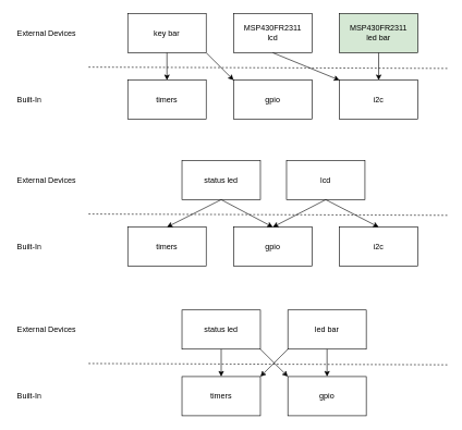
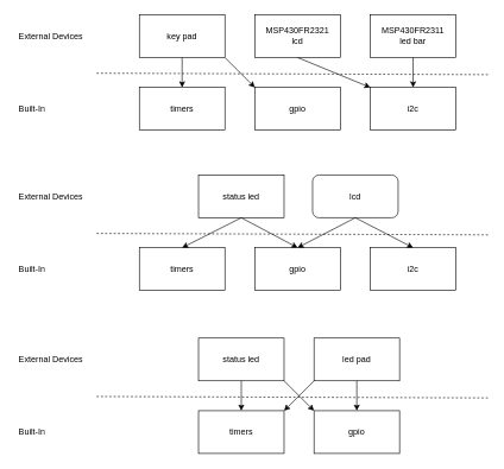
- <mxCell id="12" value="key bar" style="rounded=0;whiteSpace=wrap;html=1;" parent="1" vertex="1"><mxGeometry x="195" y="20" width="120" height="60" as="geometry" /></mxCell>
+ <mxCell id="12" value="key pad" style="rounded=0;whiteSpace=wrap;html=1;" parent="1" vertex="1"><mxGeometry x="195" y="20" width="120" height="60" as="geometry" /></mxCell>
- <mxCell id="2" value="MSP430FR2311&lt;div&gt;lcd&lt;/div&gt;" style="rounded=0;whiteSpace=wrap;html=1;" parent="1" vertex="1"><mxGeometry x="357" y="20" width="120" height="60" as="geometry" /></mxCell>
+ <mxCell id="2" value="MSP430FR2321&lt;div&gt;lcd&lt;/div&gt;" style="rounded=0;whiteSpace=wrap;html=1;" parent="1" vertex="1"><mxGeometry x="357" y="20" width="120" height="60" as="geometry" /></mxCell>
- <mxCell id="3" value="MSP430FR2311&lt;div&gt;led bar&lt;/div&gt;" style="rounded=0;whiteSpace=wrap;html=1;fillColor=#d5e8d4;" parent="1" vertex="1"><mxGeometry x="519" y="20" width="120" height="60" as="geometry" /></mxCell>
+ <mxCell id="3" value="MSP430FR2311&lt;div&gt;led bar&lt;/div&gt;" style="rounded=0;whiteSpace=wrap;html=1;" parent="1" vertex="1"><mxGeometry x="519" y="20" width="120" height="60" as="geometry" /></mxCell>
- <mxCell id="15" value="lcd" style="rounded=0;whiteSpace=wrap;html=1;" parent="1" vertex="1"><mxGeometry x="438" y="245" width="120" height="60" as="geometry" /></mxCell>
+ <mxCell id="15" value="lcd" style="whiteSpace=wrap;html=1;rounded=1;" parent="1" vertex="1"><mxGeometry x="438" y="245" width="120" height="60" as="geometry" /></mxCell>
- <mxCell id="27" value="led bar" style="rounded=0;whiteSpace=wrap;html=1;" parent="1" vertex="1"><mxGeometry x="440" y="474" width="120" height="60" as="geometry" /></mxCell>
+ <mxCell id="27" value="led pad" style="rounded=0;whiteSpace=wrap;html=1;" parent="1" vertex="1"><mxGeometry x="440" y="474" width="120" height="60" as="geometry" /></mxCell>
